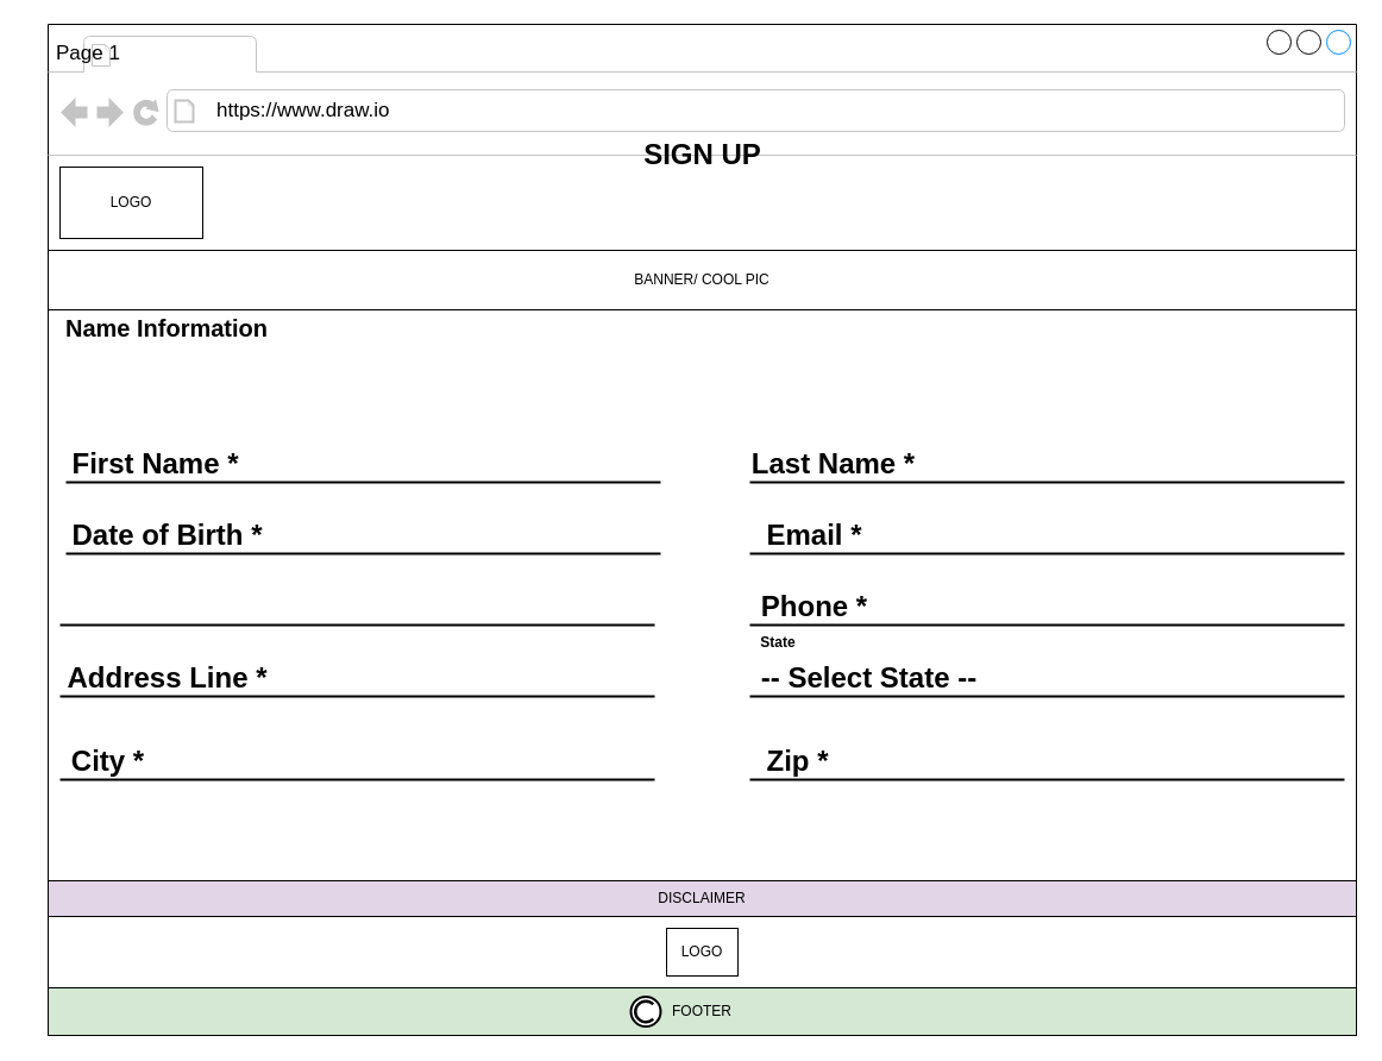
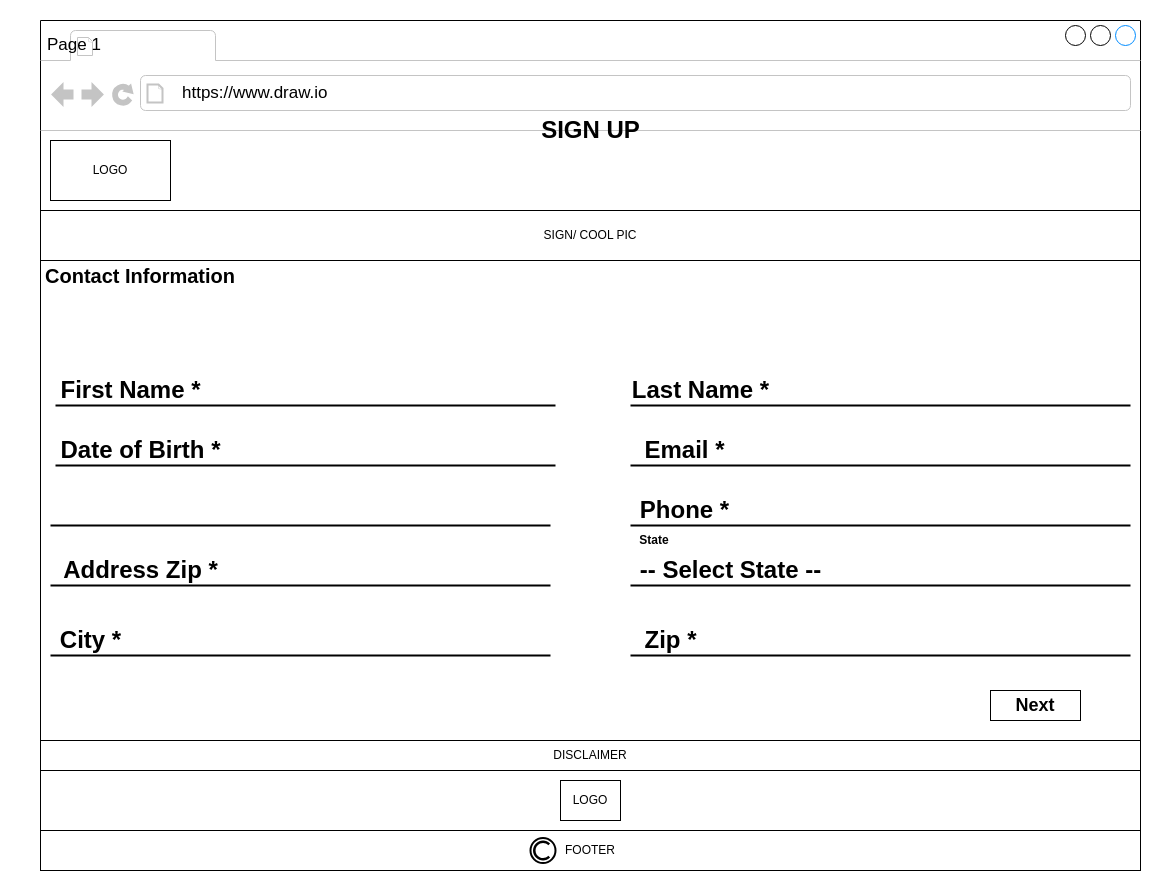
- <mxCell id="6" value="BANNER/ COOL PIC" style="whiteSpace=wrap;html=1;comic=0;" vertex="1" parent="2"><mxGeometry y="190" width="1100" height="50" as="geometry" /></mxCell>
+ <mxCell id="6" value="SIGN/ COOL PIC" style="whiteSpace=wrap;html=1;comic=0;" vertex="1" parent="2"><mxGeometry y="190" width="1100" height="50" as="geometry" /></mxCell>
- <mxCell id="7" value="&lt;b&gt;&lt;font style=&quot;font-size: 20px&quot;&gt;Name Information&lt;/font&gt;&lt;/b&gt;" style="text;html=1;strokeColor=none;fillColor=none;align=center;verticalAlign=middle;whiteSpace=wrap;comic=0;" vertex="1" parent="2"><mxGeometry x="-20" y="230" width="240" height="50" as="geometry" /></mxCell>
+ <mxCell id="7" value="&lt;b&gt;&lt;font style=&quot;font-size: 20px&quot;&gt;Contact Information&lt;/font&gt;&lt;/b&gt;" style="text;html=1;strokeColor=none;fillColor=none;align=center;verticalAlign=middle;whiteSpace=wrap;comic=0;" vertex="1" parent="2"><mxGeometry x="-20" y="230" width="240" height="50" as="geometry" /></mxCell>
- <mxCell id="14" value="Address Line *" style="text;strokeColor=none;fillColor=none;html=1;fontSize=24;fontStyle=1;verticalAlign=middle;align=center;comic=0;" vertex="1" parent="2"><mxGeometry x="50" y="530" width="100" height="40" as="geometry" /></mxCell>
+ <mxCell id="14" value="Address Zip *" style="text;strokeColor=none;fillColor=none;html=1;fontSize=24;fontStyle=1;verticalAlign=middle;align=center;comic=0;" vertex="1" parent="2"><mxGeometry x="50" y="530" width="100" height="40" as="geometry" /></mxCell>
+ <mxCell id="19" value="&lt;b&gt;&lt;font style=&quot;font-size: 18px&quot;&gt;Next&lt;/font&gt;&lt;/b&gt;" style="whiteSpace=wrap;html=1;comic=0;" vertex="1" parent="2"><mxGeometry x="950" y="670" width="90" height="30" as="geometry" /></mxCell>
- <mxCell id="24" value="DISCLAIMER" style="whiteSpace=wrap;html=1;comic=0;fillColor=#e1d5e7;" vertex="1" parent="1"><mxGeometry y="740" width="1100" height="30" as="geometry" x="40" /></mxCell>
+ <mxCell id="24" value="DISCLAIMER" style="whiteSpace=wrap;html=1;comic=0;" vertex="1" parent="1"><mxGeometry y="740" width="1100" height="30" as="geometry" x="40" /></mxCell>
- <mxCell id="23" value="FOOTER" style="whiteSpace=wrap;html=1;comic=0;fillColor=#d5e8d4;" vertex="1" parent="1"><mxGeometry y="830" width="1100" height="40" as="geometry" x="40" /></mxCell>
+ <mxCell id="23" value="FOOTER" style="whiteSpace=wrap;html=1;comic=0;" vertex="1" parent="1"><mxGeometry y="830" width="1100" height="40" as="geometry" x="40" /></mxCell>
